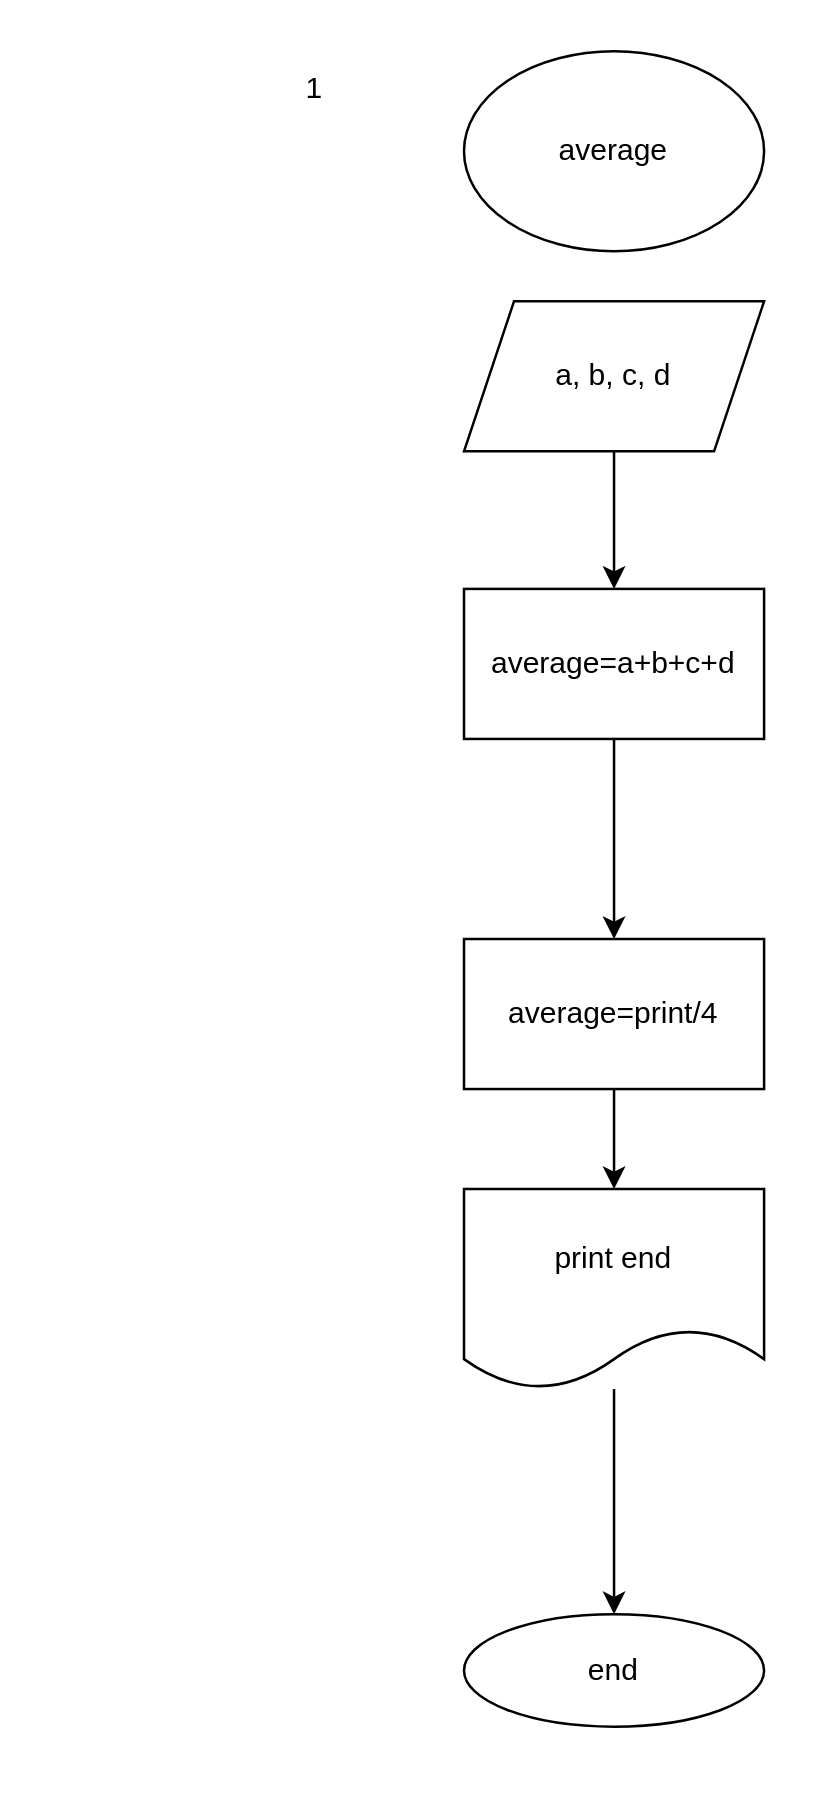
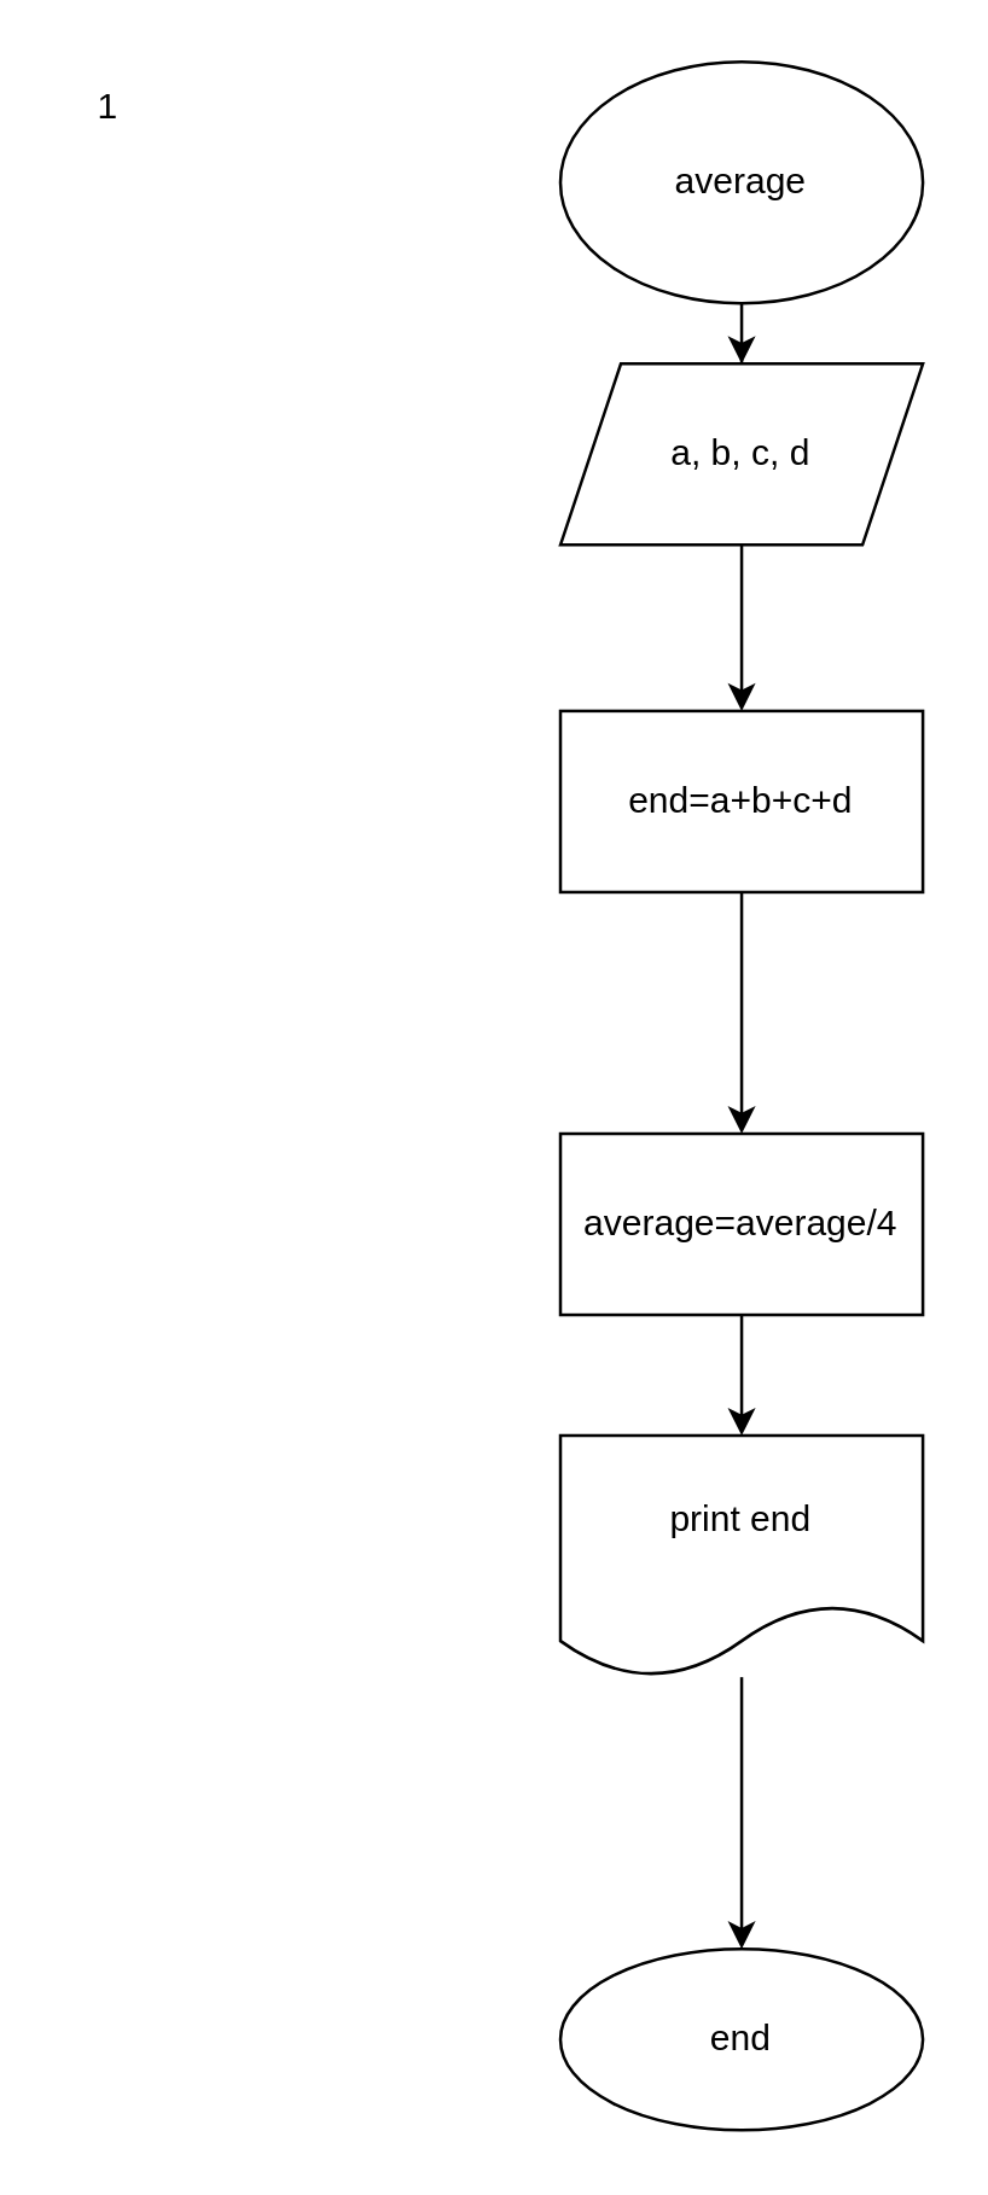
- <mxCell id="2" value="1" style="text;html=1;align=center;verticalAlign=middle;resizable=0;points=[];autosize=1;strokeColor=none;fillColor=none;" vertex="1" parent="1"><mxGeometry x="110" y="20" width="30" height="30" as="geometry" /></mxCell>
+ <mxCell id="2" value="1" style="text;html=1;align=center;verticalAlign=middle;resizable=0;points=[];autosize=1;strokeColor=none;fillColor=none;" vertex="1" parent="1"><mxGeometry x="20" y="20" width="30" height="30" as="geometry" /></mxCell>
+ <mxCell id="3" value="" style="edgeStyle=orthogonalEdgeStyle;rounded=0;orthogonalLoop=1;jettySize=auto;html=1;" edge="1" parent="1" source="4" target="6"><mxGeometry relative="1" as="geometry" /></mxCell>
- <mxCell id="8" value="average=a+b+c+d" style="rounded=0;whiteSpace=wrap;html=1;" vertex="1" parent="1"><mxGeometry x="185" y="235" width="120" height="60" as="geometry" /></mxCell>
+ <mxCell id="8" value="end=a+b+c+d" style="rounded=0;whiteSpace=wrap;html=1;" vertex="1" parent="1"><mxGeometry x="185" y="235" width="120" height="60" as="geometry" /></mxCell>
- <mxCell id="10" value="average=print/4" style="rounded=0;whiteSpace=wrap;html=1;" vertex="1" parent="1"><mxGeometry x="185" y="375" width="120" height="60" as="geometry" /></mxCell>
+ <mxCell id="10" value="average=average/4" style="rounded=0;whiteSpace=wrap;html=1;" vertex="1" parent="1"><mxGeometry x="185" y="375" width="120" height="60" as="geometry" /></mxCell>
- <mxCell id="13" value="end" style="ellipse;whiteSpace=wrap;html=1;" vertex="1" parent="1"><mxGeometry x="185" y="645" width="120" height="45" as="geometry" /></mxCell>
+ <mxCell id="13" value="end" style="ellipse;whiteSpace=wrap;html=1;" vertex="1" parent="1"><mxGeometry x="185" y="645" width="120" height="60" as="geometry" /></mxCell>
